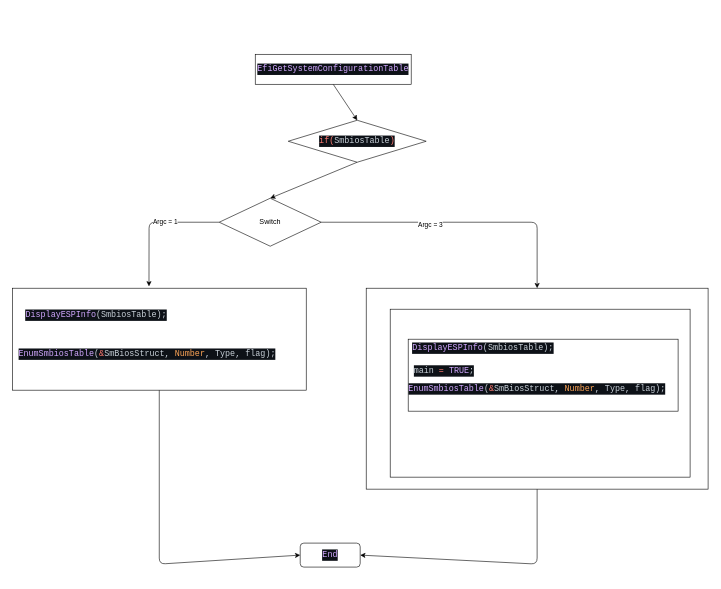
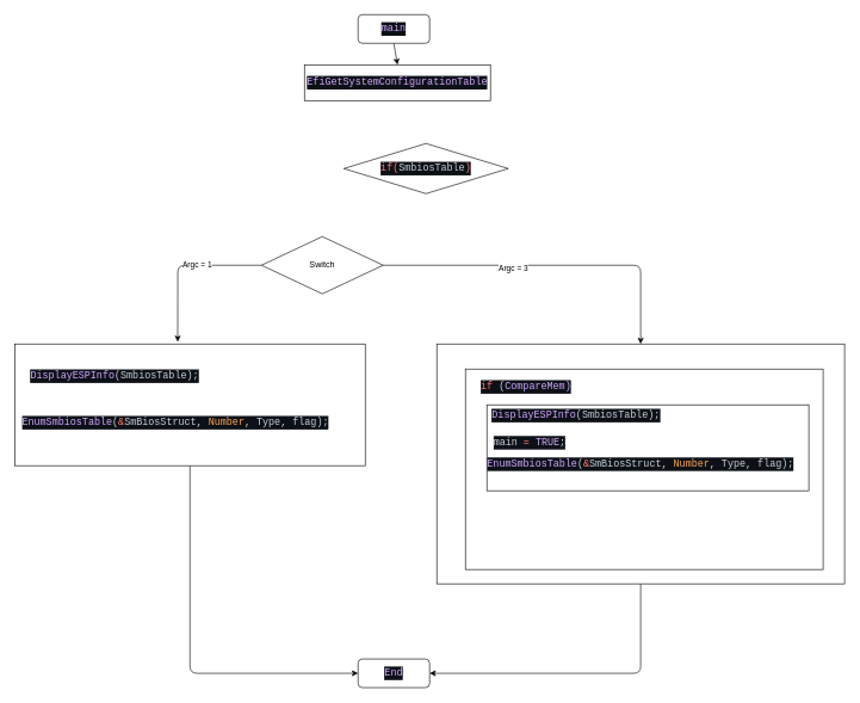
+ <mxCell id="3" value="&lt;div style=&quot;color: rgb(201 , 209 , 217) ; background-color: rgb(13 , 17 , 23) ; font-family: &amp;#34;consolas&amp;#34; , &amp;#34;courier new&amp;#34; , monospace ; font-size: 14px ; line-height: 19px&quot;&gt;&lt;span style=&quot;color: #d2a8ff&quot;&gt;main&lt;/span&gt;&lt;/div&gt;" style="rounded=1;whiteSpace=wrap;html=1;" vertex="1" parent="1"><mxGeometry x="500" y="20" width="100" height="40" as="geometry" /></mxCell>
+ <mxCell id="2" style="edgeStyle=none;html=1;exitX=0.5;exitY=1;exitDx=0;exitDy=0;entryX=0.5;entryY=0;entryDx=0;entryDy=0;" edge="1" parent="1" source="3" target="10"><mxGeometry relative="1" as="geometry" /></mxCell>
- <mxCell id="9" style="edgeStyle=none;html=1;exitX=0.5;exitY=1;exitDx=0;exitDy=0;entryX=0.5;entryY=0;entryDx=0;entryDy=0;" edge="1" parent="1" source="10" target="12"><mxGeometry relative="1" as="geometry" /></mxCell>
- <mxCell id="11" style="edgeStyle=none;html=1;exitX=0.5;exitY=1;exitDx=0;exitDy=0;entryX=0.5;entryY=0;entryDx=0;entryDy=0;" edge="1" parent="1" source="12" target="8"><mxGeometry relative="1" as="geometry" /></mxCell>
+ <mxCell id="20" value="&lt;div style=&quot;color: rgb(201 , 209 , 217) ; background-color: rgb(13 , 17 , 23) ; font-family: &amp;#34;consolas&amp;#34; , &amp;#34;courier new&amp;#34; , monospace ; font-size: 14px ; line-height: 19px&quot;&gt;&lt;span style=&quot;color: #ff7b72&quot;&gt;if&lt;/span&gt; (&lt;span style=&quot;color: #d2a8ff&quot;&gt;CompareMem)&lt;/span&gt;&lt;/div&gt;" style="text;html=1;strokeColor=none;fillColor=none;align=center;verticalAlign=middle;whiteSpace=wrap;rounded=0;" vertex="1" parent="1"><mxGeometry x="650" y="525" width="170" height="30" as="geometry" /></mxCell>
- <mxCell id="25" value="&lt;div style=&quot;color: rgb(201 , 209 , 217) ; background-color: rgb(13 , 17 , 23) ; font-family: &amp;#34;consolas&amp;#34; , &amp;#34;courier new&amp;#34; , monospace ; font-size: 14px ; line-height: 19px&quot;&gt;&lt;span style=&quot;color: #d2a8ff&quot;&gt;End&lt;/span&gt;&lt;/div&gt;" style="rounded=1;whiteSpace=wrap;html=1;" vertex="1" parent="1"><mxGeometry x="500" y="905" width="100" height="40" as="geometry" /></mxCell>
+ <mxCell id="25" value="&lt;div style=&quot;color: rgb(201 , 209 , 217) ; background-color: rgb(13 , 17 , 23) ; font-family: &amp;#34;consolas&amp;#34; , &amp;#34;courier new&amp;#34; , monospace ; font-size: 14px ; line-height: 19px&quot;&gt;&lt;span style=&quot;color: #d2a8ff&quot;&gt;End&lt;/span&gt;&lt;/div&gt;" style="rounded=1;whiteSpace=wrap;html=1;" vertex="1" parent="1"><mxGeometry x="500" y="920" width="100" height="40" as="geometry" /></mxCell>
